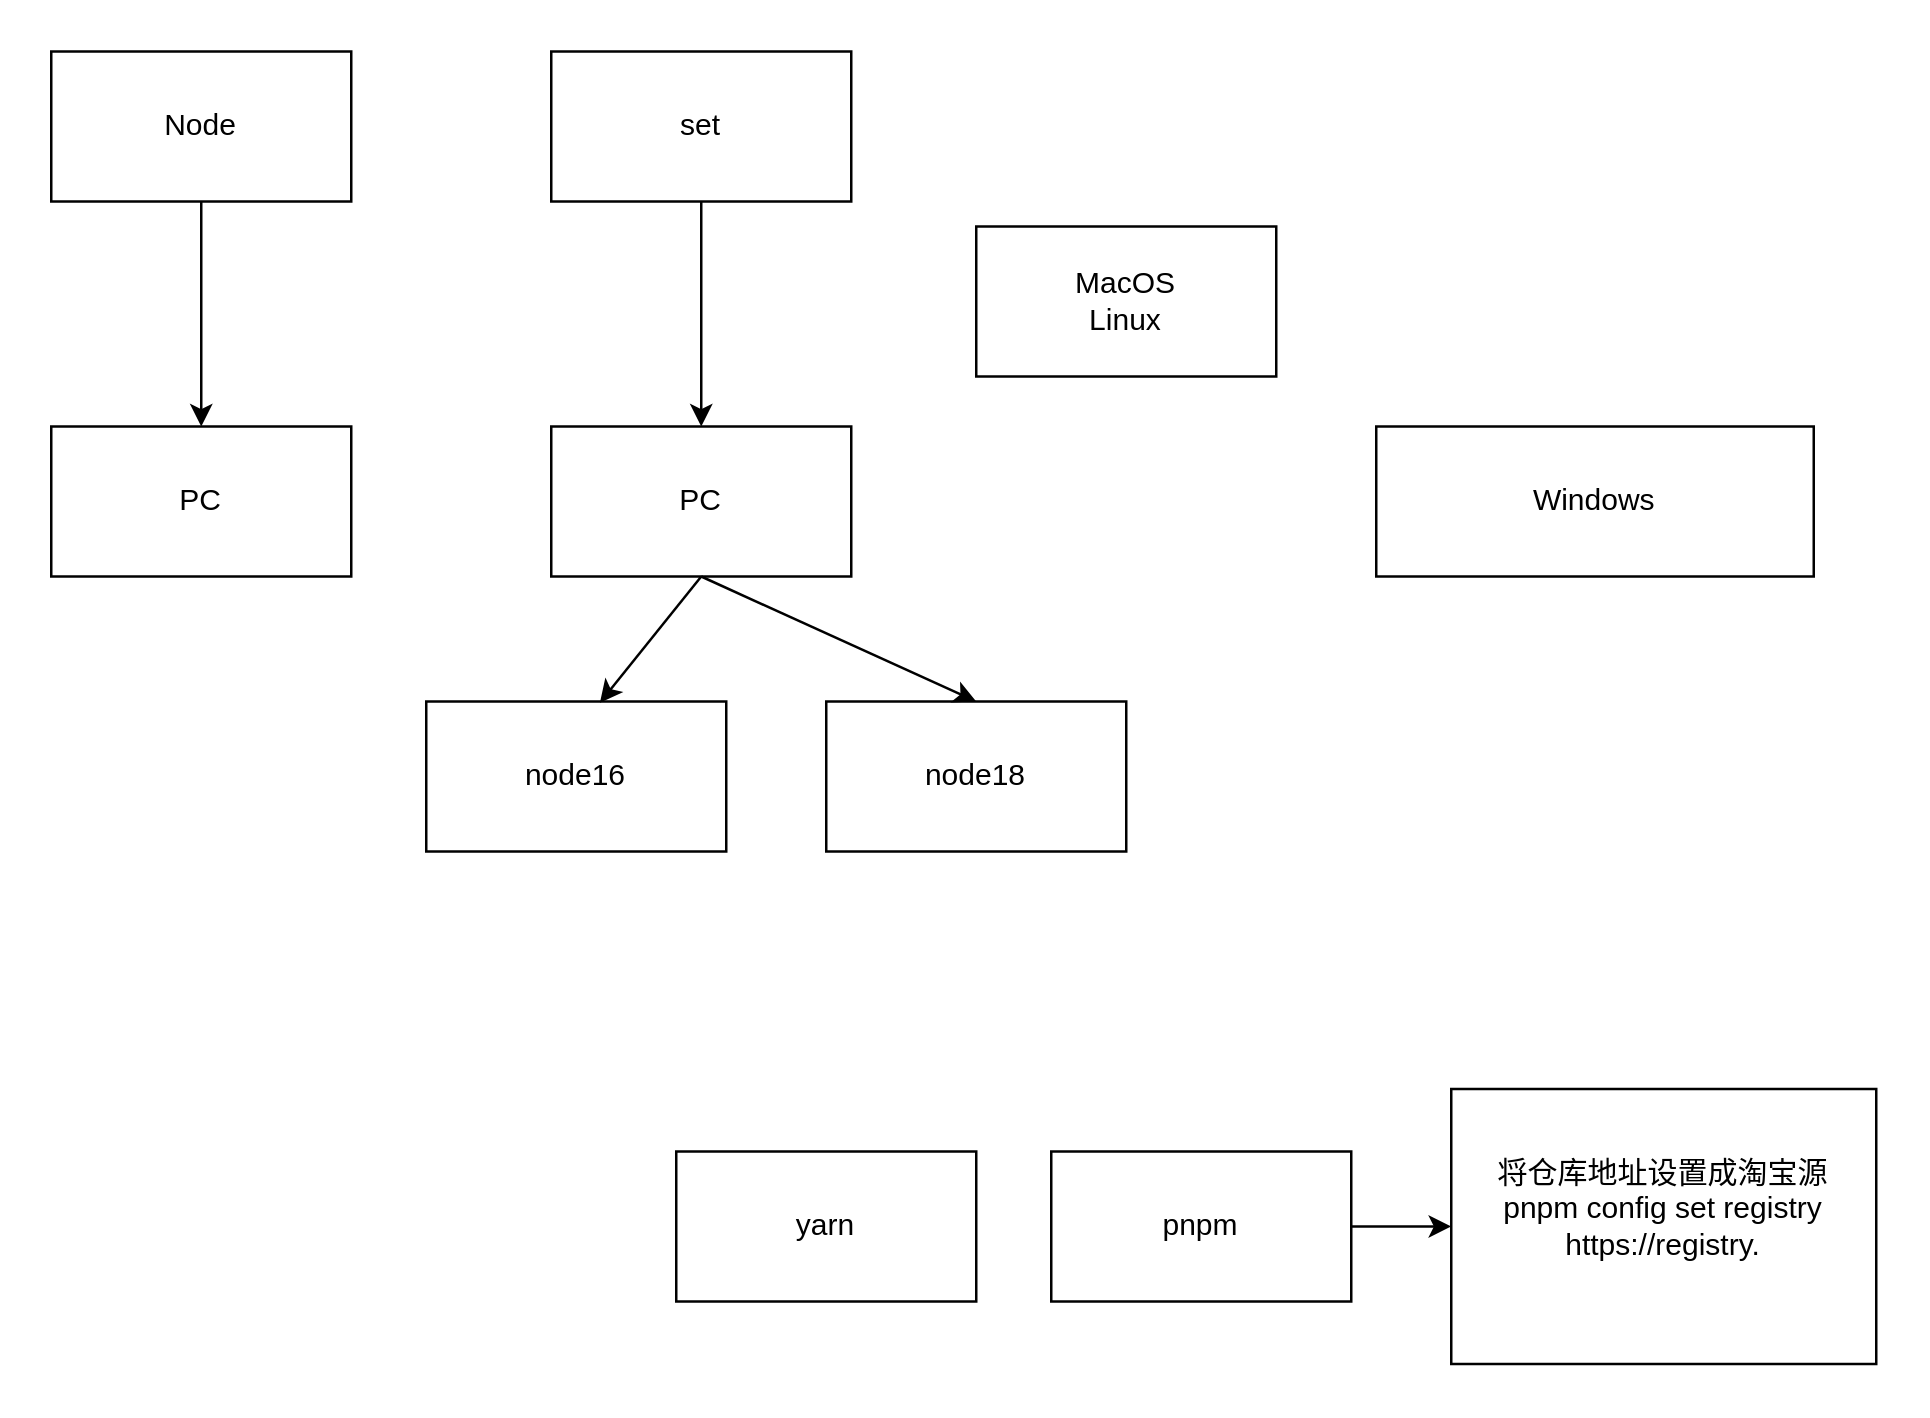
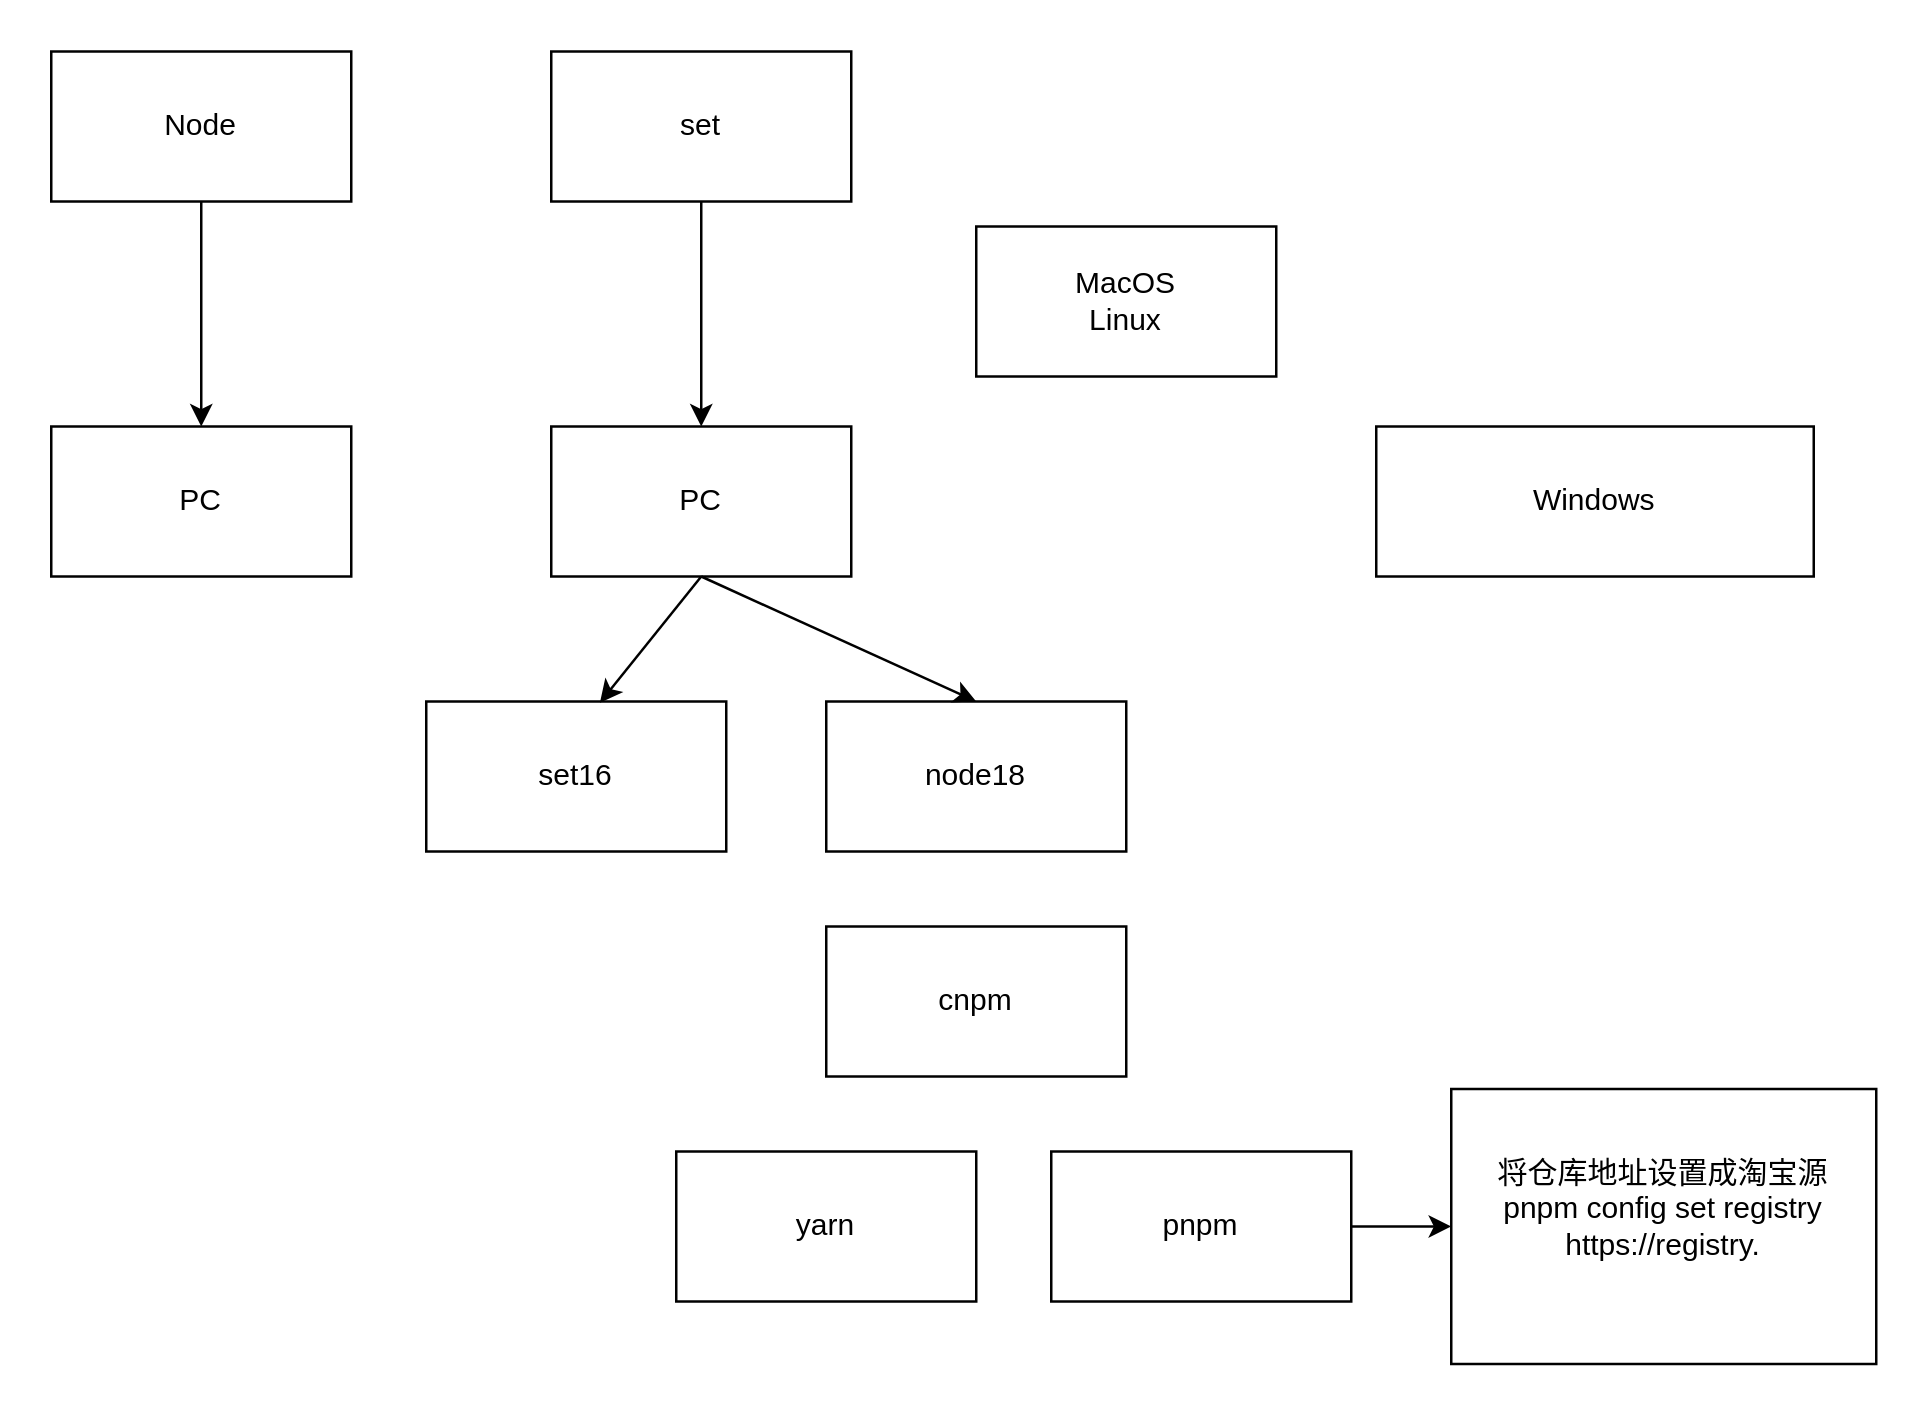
- <mxCell id="8" value="node16" style="rounded=0;whiteSpace=wrap;html=1;" vertex="1" parent="1"><mxGeometry x="170" y="280" width="120" height="60" as="geometry" /></mxCell>
+ <mxCell id="8" value="set16" style="rounded=0;whiteSpace=wrap;html=1;" vertex="1" parent="1"><mxGeometry x="170" y="280" width="120" height="60" as="geometry" /></mxCell>
+ <mxCell id="14" value="cnpm" style="rounded=0;whiteSpace=wrap;html=1;" vertex="1" parent="1"><mxGeometry x="330" y="370" width="120" height="60" as="geometry" /></mxCell>
